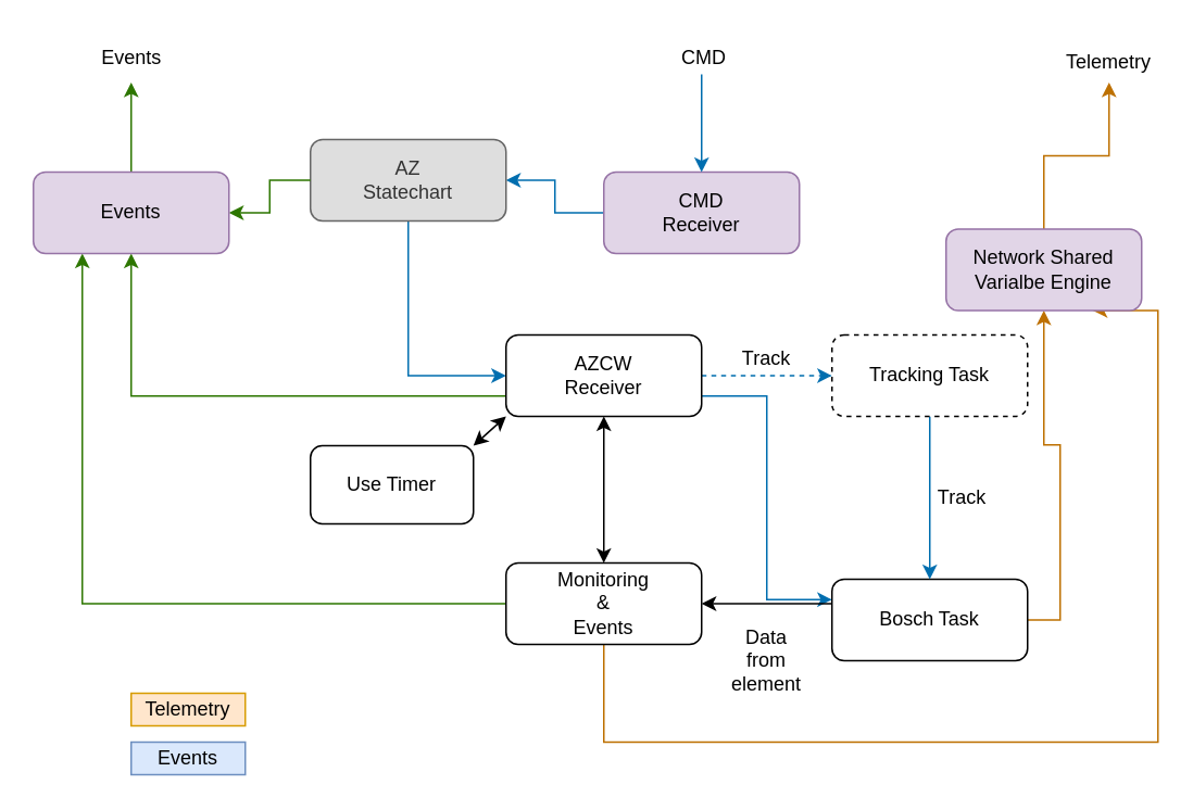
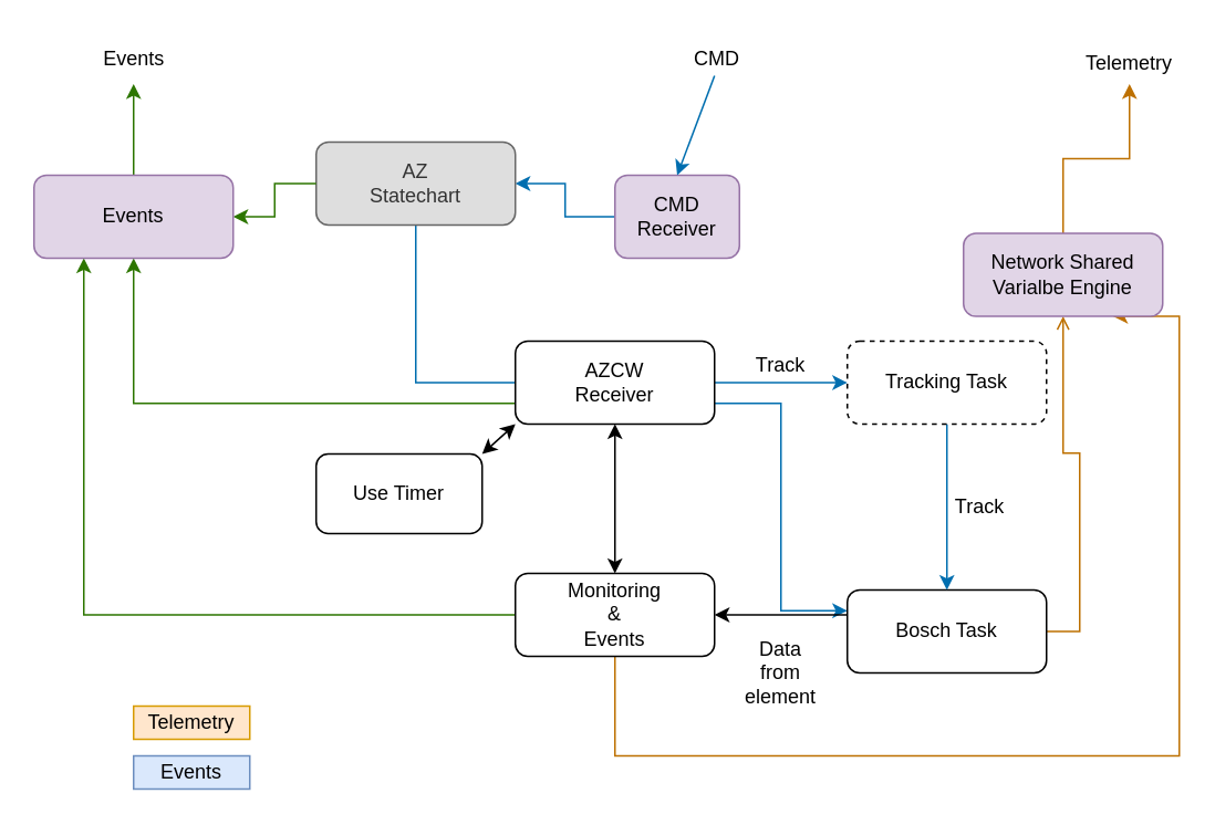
- <mxCell id="3" value="CMD&lt;br&gt;Receiver" style="rounded=1;whiteSpace=wrap;html=1;fillColor=#e1d5e7;strokeColor=#9673a6;" parent="1" vertex="1"><mxGeometry x="370" y="105" width="120" height="50" as="geometry" /></mxCell>
+ <mxCell id="3" value="CMD&lt;br&gt;Receiver" style="rounded=1;whiteSpace=wrap;html=1;fillColor=#e1d5e7;strokeColor=#9673a6;" parent="1" vertex="1"><mxGeometry x="370" y="105" width="75" height="50" as="geometry" /></mxCell>
- <mxCell id="12" style="edgeStyle=orthogonalEdgeStyle;rounded=0;orthogonalLoop=1;jettySize=auto;html=1;exitX=1;exitY=0.5;exitDx=0;exitDy=0;entryX=0.5;entryY=1;entryDx=0;entryDy=0;fillColor=#f0a30a;strokeColor=#BD7000;" parent="1" source="13" target="30" edge="1"><mxGeometry relative="1" as="geometry"><mxPoint x="680" y="345" as="targetPoint" /></mxGeometry></mxCell>
+ <mxCell id="12" style="edgeStyle=orthogonalEdgeStyle;rounded=0;orthogonalLoop=1;jettySize=auto;html=1;exitX=1;exitY=0.5;exitDx=0;exitDy=0;entryX=0.5;entryY=1;entryDx=0;entryDy=0;fillColor=#f0a30a;strokeColor=#BD7000;endArrow=open;" parent="1" source="13" target="30" edge="1"><mxGeometry relative="1" as="geometry"><mxPoint x="680" y="345" as="targetPoint" /></mxGeometry></mxCell>
- <mxCell id="4" style="edgeStyle=orthogonalEdgeStyle;rounded=0;orthogonalLoop=1;jettySize=auto;html=1;exitX=0.5;exitY=1;exitDx=0;exitDy=0;entryX=0;entryY=0.5;entryDx=0;entryDy=0;fillColor=#1ba1e2;strokeColor=#006EAF;" parent="1" source="5" target="10" edge="1"><mxGeometry relative="1" as="geometry" /></mxCell>
+ <mxCell id="4" style="edgeStyle=orthogonalEdgeStyle;rounded=0;orthogonalLoop=1;jettySize=auto;html=1;exitX=0.5;exitY=1;exitDx=0;exitDy=0;entryX=0;entryY=0.5;entryDx=0;entryDy=0;fillColor=#1ba1e2;strokeColor=#006EAF;endArrow=none;" parent="1" source="5" target="10" edge="1"><mxGeometry relative="1" as="geometry" /></mxCell>
- <mxCell id="7" style="edgeStyle=orthogonalEdgeStyle;rounded=0;orthogonalLoop=1;jettySize=auto;html=1;exitX=1;exitY=0.5;exitDx=0;exitDy=0;entryX=0;entryY=0.5;entryDx=0;entryDy=0;fillColor=#1ba1e2;strokeColor=#006EAF;dashed=1;" parent="1" source="10" target="22" edge="1"><mxGeometry relative="1" as="geometry" /></mxCell>
+ <mxCell id="7" style="edgeStyle=orthogonalEdgeStyle;rounded=0;orthogonalLoop=1;jettySize=auto;html=1;exitX=1;exitY=0.5;exitDx=0;exitDy=0;entryX=0;entryY=0.5;entryDx=0;entryDy=0;fillColor=#1ba1e2;strokeColor=#006EAF;" parent="1" source="10" target="22" edge="1"><mxGeometry relative="1" as="geometry" /></mxCell>
